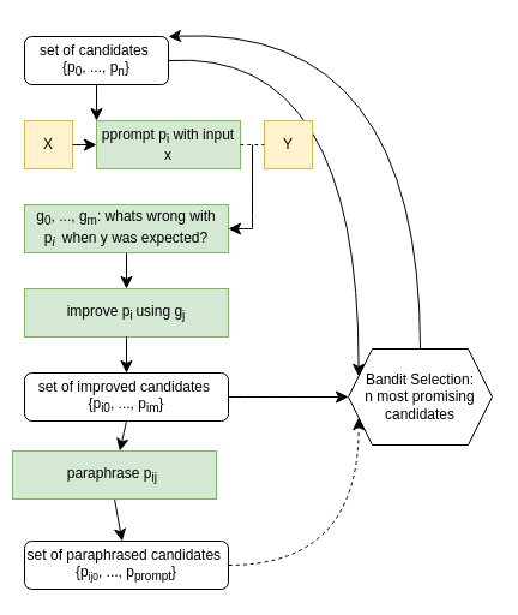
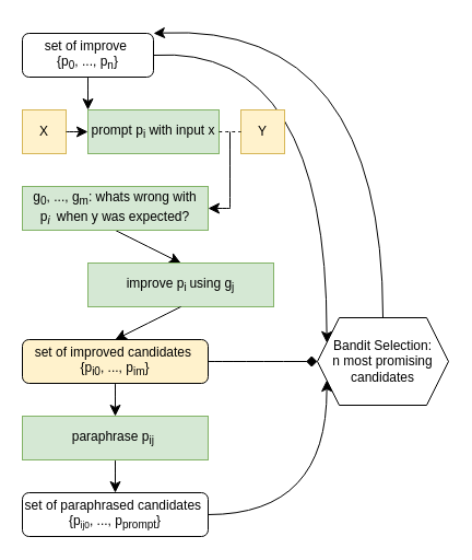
- <mxCell id="3" value="set of candidates&amp;nbsp;&lt;div&gt;{p&lt;sub&gt;0&lt;/sub&gt;, ..., p&lt;sub&gt;n&lt;/sub&gt;}&lt;/div&gt;" style="rounded=1;whiteSpace=wrap;html=1;fontSize=12;glass=0;strokeWidth=1;shadow=0;" parent="1" vertex="1"><mxGeometry x="20" y="30" width="120" height="40" as="geometry" /></mxCell>
+ <mxCell id="3" value="set of improve&amp;nbsp;&lt;div&gt;{p&lt;sub&gt;0&lt;/sub&gt;, ..., p&lt;sub&gt;n&lt;/sub&gt;}&lt;/div&gt;" style="rounded=1;whiteSpace=wrap;html=1;fontSize=12;glass=0;strokeWidth=1;shadow=0;" parent="1" vertex="1"><mxGeometry x="20" y="30" width="120" height="40" as="geometry" /></mxCell>
- <mxCell id="8" value="pprompt p&lt;sub&gt;i&lt;/sub&gt; with input x" style="rounded=0;whiteSpace=wrap;html=1;fillColor=#d5e8d4;strokeColor=#82b366;" vertex="1" parent="1"><mxGeometry x="80" y="100" width="120" height="40" as="geometry" /></mxCell>
+ <mxCell id="8" value="prompt p&lt;sub&gt;i&lt;/sub&gt; with input x" style="rounded=0;whiteSpace=wrap;html=1;fillColor=#d5e8d4;strokeColor=#82b366;" vertex="1" parent="1"><mxGeometry x="80" y="100" width="120" height="40" as="geometry" /></mxCell>
- <mxCell id="13" value="improve p&lt;sub&gt;i &lt;/sub&gt;using g&lt;sub&gt;j&lt;/sub&gt;" style="rounded=0;whiteSpace=wrap;html=1;fillColor=#d5e8d4;strokeColor=#82b366;" vertex="1" parent="1"><mxGeometry x="20" y="240" width="170" height="40" as="geometry" /></mxCell>
+ <mxCell id="13" value="improve p&lt;sub&gt;i &lt;/sub&gt;using g&lt;sub&gt;j&lt;/sub&gt;" style="rounded=0;whiteSpace=wrap;html=1;fillColor=#d5e8d4;strokeColor=#82b366;" vertex="1" parent="1"><mxGeometry x="80" y="240" width="170" height="40" as="geometry" /></mxCell>
- <mxCell id="16" value="set of improved candidates&amp;nbsp;&lt;div&gt;{p&lt;sub&gt;i0&lt;/sub&gt;, ..., p&lt;sub&gt;im&lt;/sub&gt;}&lt;/div&gt;" style="rounded=1;whiteSpace=wrap;html=1;fontSize=12;glass=0;strokeWidth=1;shadow=0;" vertex="1" parent="1"><mxGeometry x="20" y="310" width="170" height="40" as="geometry" /></mxCell>
+ <mxCell id="16" value="set of improved candidates&amp;nbsp;&lt;div&gt;{p&lt;sub&gt;i0&lt;/sub&gt;, ..., p&lt;sub&gt;im&lt;/sub&gt;}&lt;/div&gt;" style="rounded=1;whiteSpace=wrap;html=1;fontSize=12;glass=0;strokeWidth=1;shadow=0;fillColor=#fff2cc;" vertex="1" parent="1"><mxGeometry x="20" y="310" width="170" height="40" as="geometry" /></mxCell>
- <mxCell id="15" style="edgeStyle=none;curved=1;rounded=0;orthogonalLoop=1;jettySize=auto;html=1;exitX=1;exitY=0.5;exitDx=0;exitDy=0;entryX=0;entryY=0.5;entryDx=0;entryDy=0;fontSize=12;startSize=8;endSize=8;" edge="1" parent="1" source="16" target="22"><mxGeometry relative="1" as="geometry" /></mxCell>
+ <mxCell id="15" style="edgeStyle=none;curved=1;rounded=0;orthogonalLoop=1;jettySize=auto;html=1;exitX=1;exitY=0.5;exitDx=0;exitDy=0;entryX=0;entryY=0.5;entryDx=0;entryDy=0;fontSize=12;startSize=8;endSize=8;endArrow=diamond;" edge="1" parent="1" source="16" target="22"><mxGeometry relative="1" as="geometry" /></mxCell>
- <mxCell id="19" value="paraphrase p&lt;sub&gt;ij&lt;/sub&gt;&amp;nbsp;" style="rounded=0;whiteSpace=wrap;html=1;fillColor=#d5e8d4;strokeColor=#82b366;" vertex="1" parent="1"><mxGeometry x="10" y="375" width="170" height="40" as="geometry" /></mxCell>
+ <mxCell id="19" value="paraphrase p&lt;sub&gt;ij&lt;/sub&gt;&amp;nbsp;" style="rounded=0;whiteSpace=wrap;html=1;fillColor=#d5e8d4;strokeColor=#82b366;" vertex="1" parent="1"><mxGeometry x="20" y="380" width="170" height="40" as="geometry" /></mxCell>
- <mxCell id="23" value="" style="endArrow=classic;html=1;rounded=0;fontSize=12;startSize=8;endSize=8;curved=1;exitX=1;exitY=0.5;exitDx=0;exitDy=0;entryX=0;entryY=0.75;entryDx=0;entryDy=0;dashed=1;" edge="1" parent="1" source="20" target="22"><mxGeometry width="50" height="50" relative="1" as="geometry"><mxPoint x="610" y="230" as="sourcePoint" /><mxPoint x="660" y="180" as="targetPoint" /><Array as="points"><mxPoint x="299" y="470" /></Array></mxGeometry></mxCell>
+ <mxCell id="23" value="" style="endArrow=classic;html=1;rounded=0;fontSize=12;startSize=8;endSize=8;curved=1;exitX=1;exitY=0.5;exitDx=0;exitDy=0;entryX=0;entryY=0.75;entryDx=0;entryDy=0;" edge="1" parent="1" source="20" target="22"><mxGeometry width="50" height="50" relative="1" as="geometry"><mxPoint x="610" y="230" as="sourcePoint" /><mxPoint x="660" y="180" as="targetPoint" /><Array as="points"><mxPoint x="299" y="470" /></Array></mxGeometry></mxCell>
